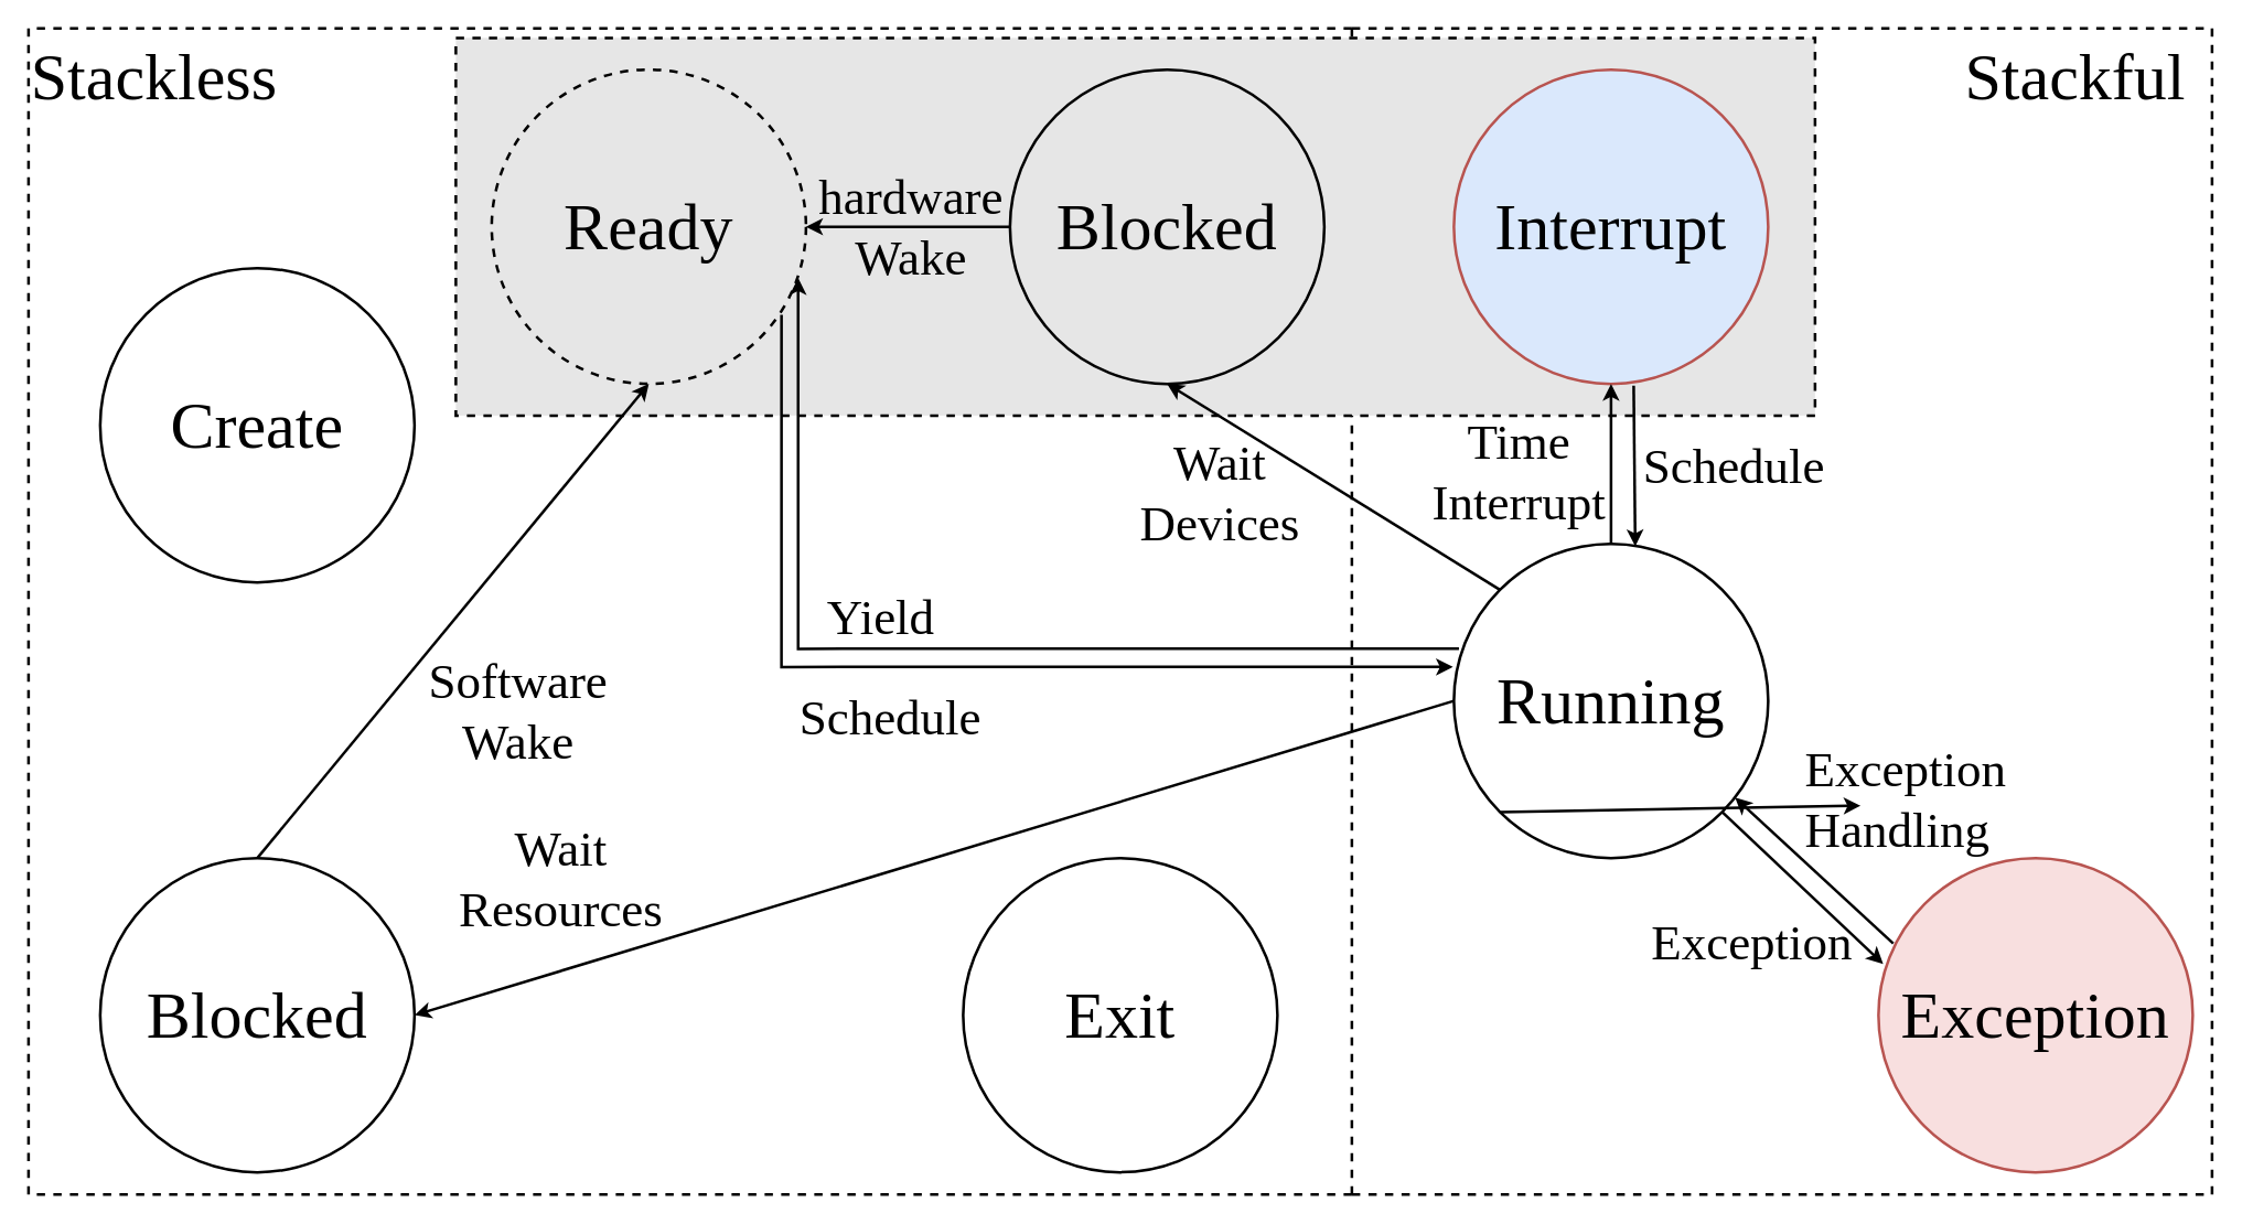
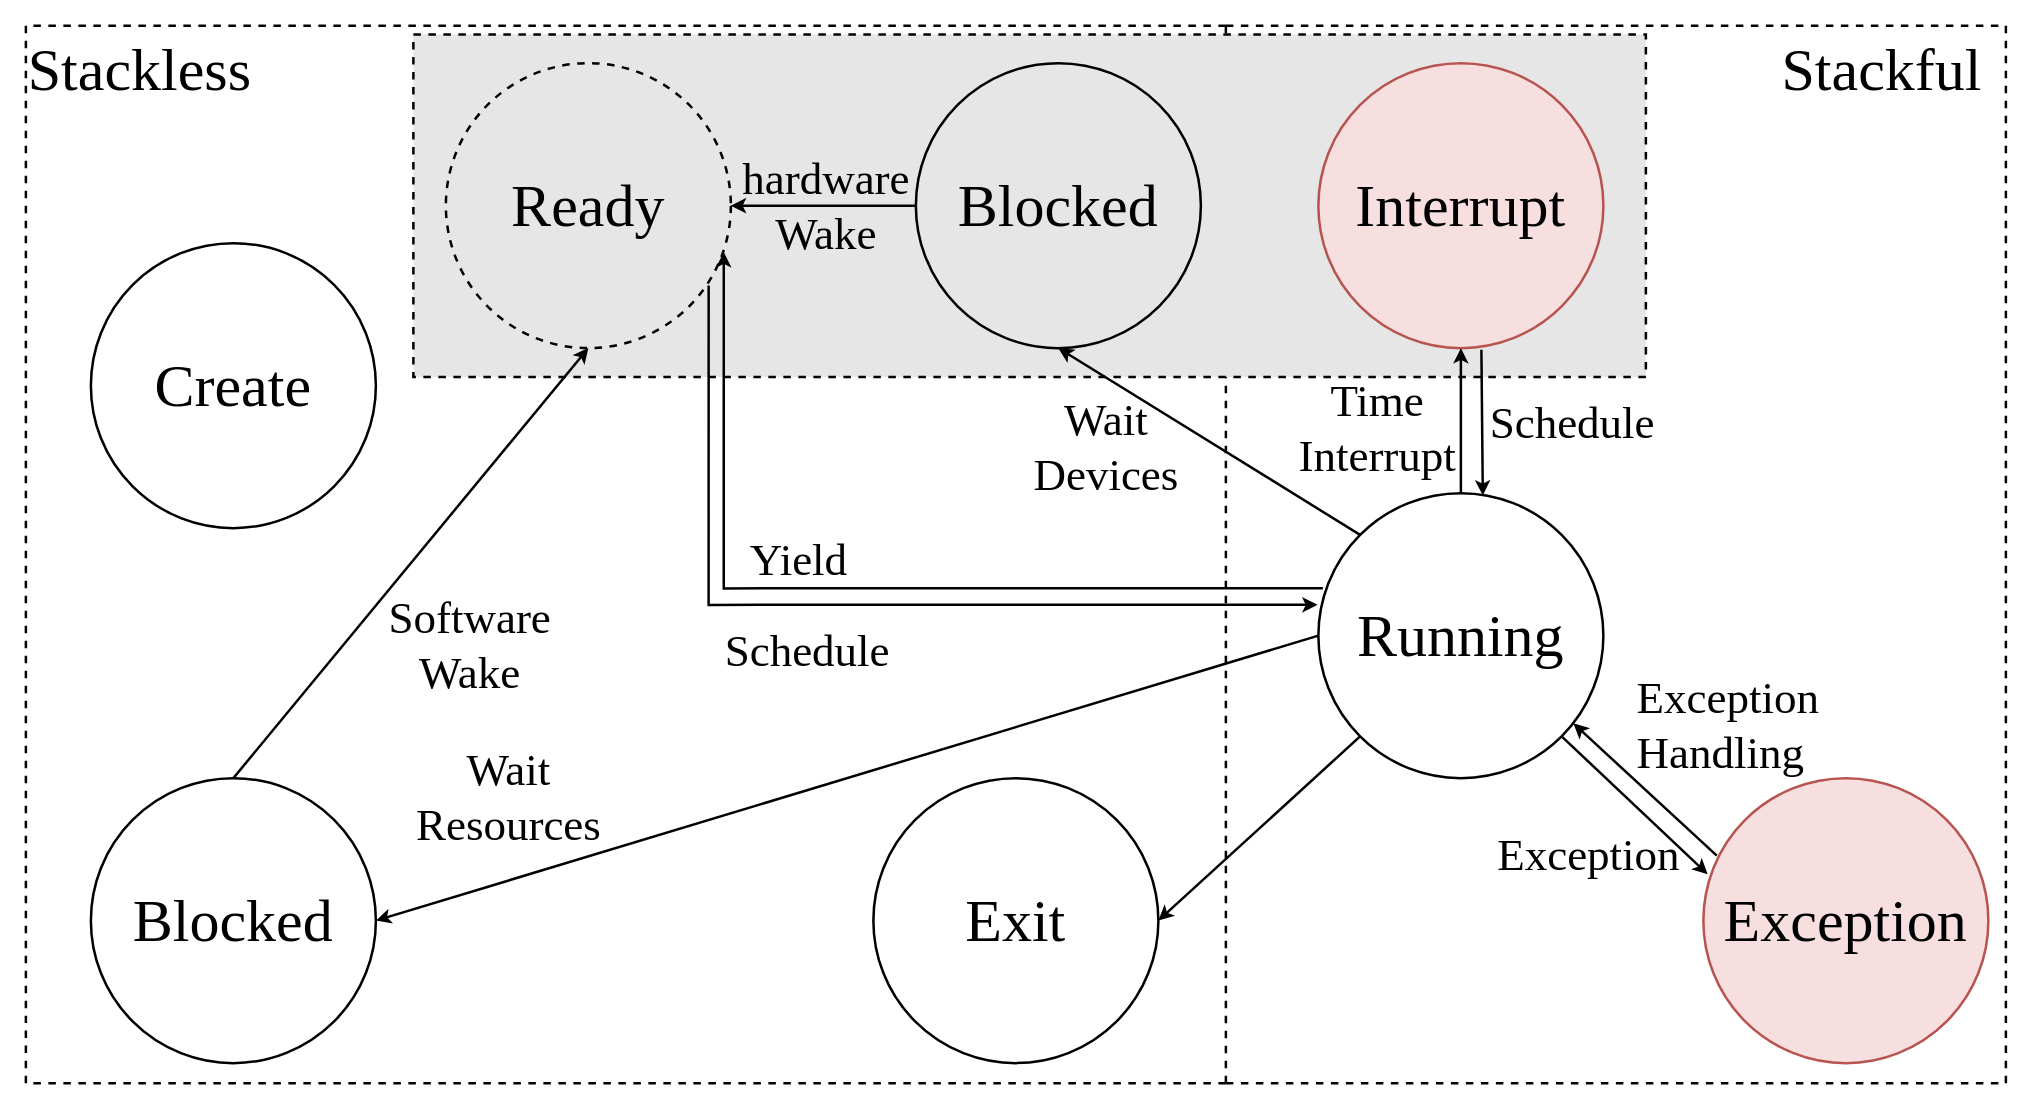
- <mxCell id="7" value="&lt;font style=&quot;font-size: 48px;&quot;&gt;Interrupt&lt;br style=&quot;font-size: 48px;&quot;&gt;&lt;/font&gt;" style="ellipse;whiteSpace=wrap;html=1;aspect=fixed;fillColor=#dae8fc;strokeColor=#b85450;strokeWidth=2;shadow=0;fontStyle=0;fontSize=48;fontFamily=Times New Roman;swimlaneLine=1;container=0;" parent="2" vertex="1"><mxGeometry x="1034" y="30" width="228" height="228" as="geometry" /></mxCell>
+ <mxCell id="7" value="&lt;font style=&quot;font-size: 48px;&quot;&gt;Interrupt&lt;br style=&quot;font-size: 48px;&quot;&gt;&lt;/font&gt;" style="ellipse;whiteSpace=wrap;html=1;aspect=fixed;fillColor=#F8DFDF;strokeColor=#b85450;strokeWidth=2;shadow=0;fontStyle=0;fontSize=48;fontFamily=Times New Roman;swimlaneLine=1;container=0;" parent="2" vertex="1"><mxGeometry x="1034" y="30" width="228" height="228" as="geometry" /></mxCell>
- <mxCell id="16" style="rounded=0;orthogonalLoop=1;jettySize=auto;html=1;exitX=0;exitY=1;exitDx=0;exitDy=0;fontStyle=0;fontSize=48;fontColor=default;swimlaneLine=1;fontFamily=Times New Roman;strokeWidth=2;" parent="2" source="11" target="24" edge="1"><mxGeometry relative="1" as="geometry" /></mxCell>
+ <mxCell id="16" style="rounded=0;orthogonalLoop=1;jettySize=auto;html=1;exitX=0;exitY=1;exitDx=0;exitDy=0;entryX=1;entryY=0.5;entryDx=0;entryDy=0;fontStyle=0;fontSize=48;fontColor=default;swimlaneLine=1;fontFamily=Times New Roman;strokeWidth=2;" parent="2" source="11" target="9" edge="1"><mxGeometry relative="1" as="geometry" /></mxCell>
